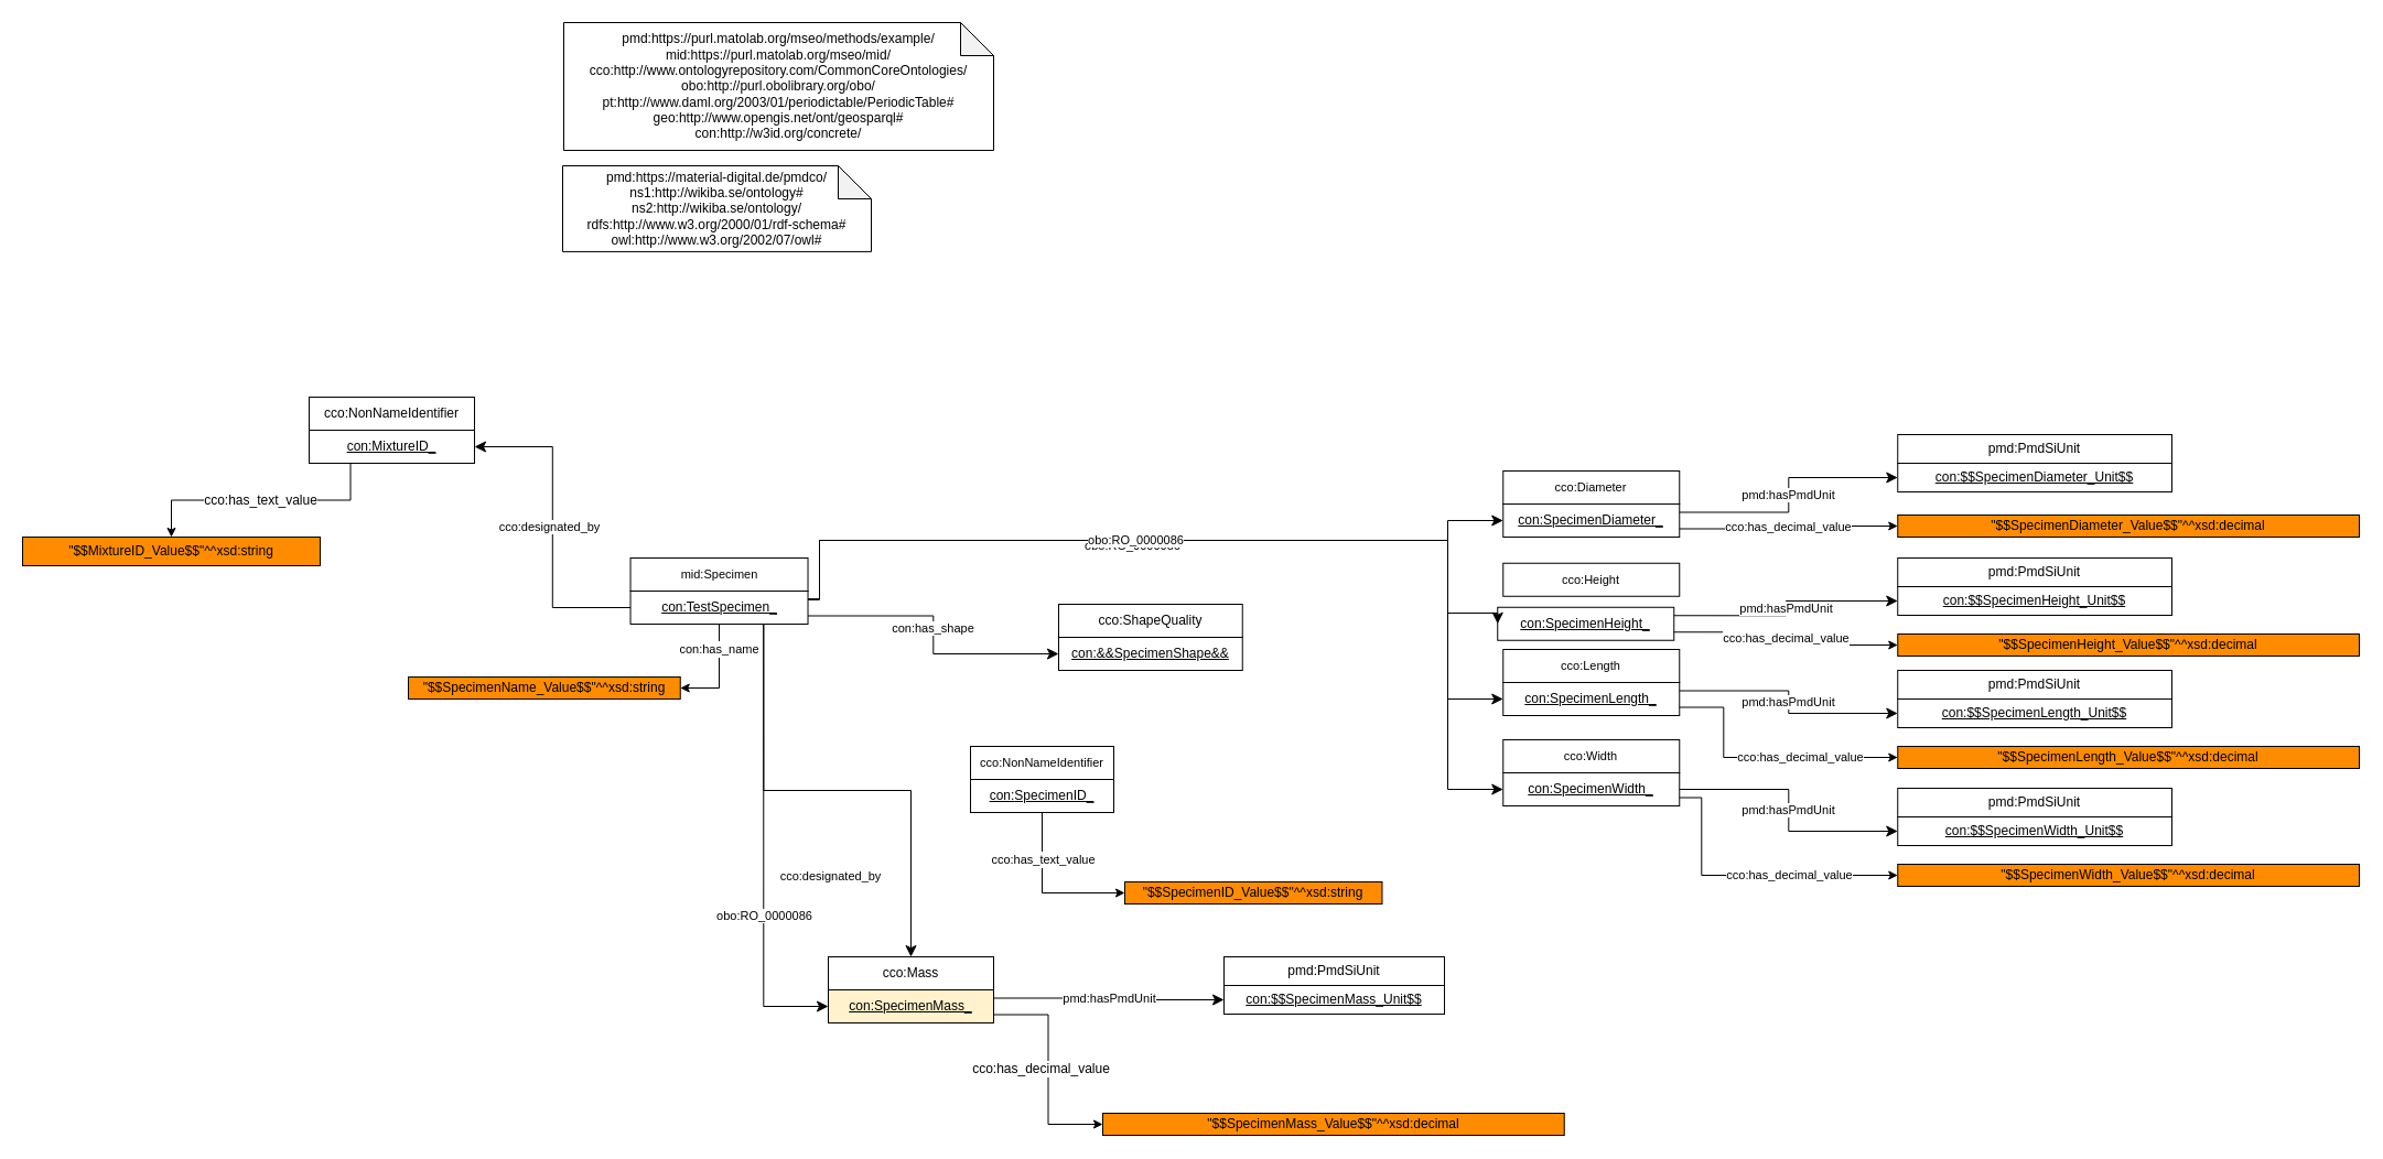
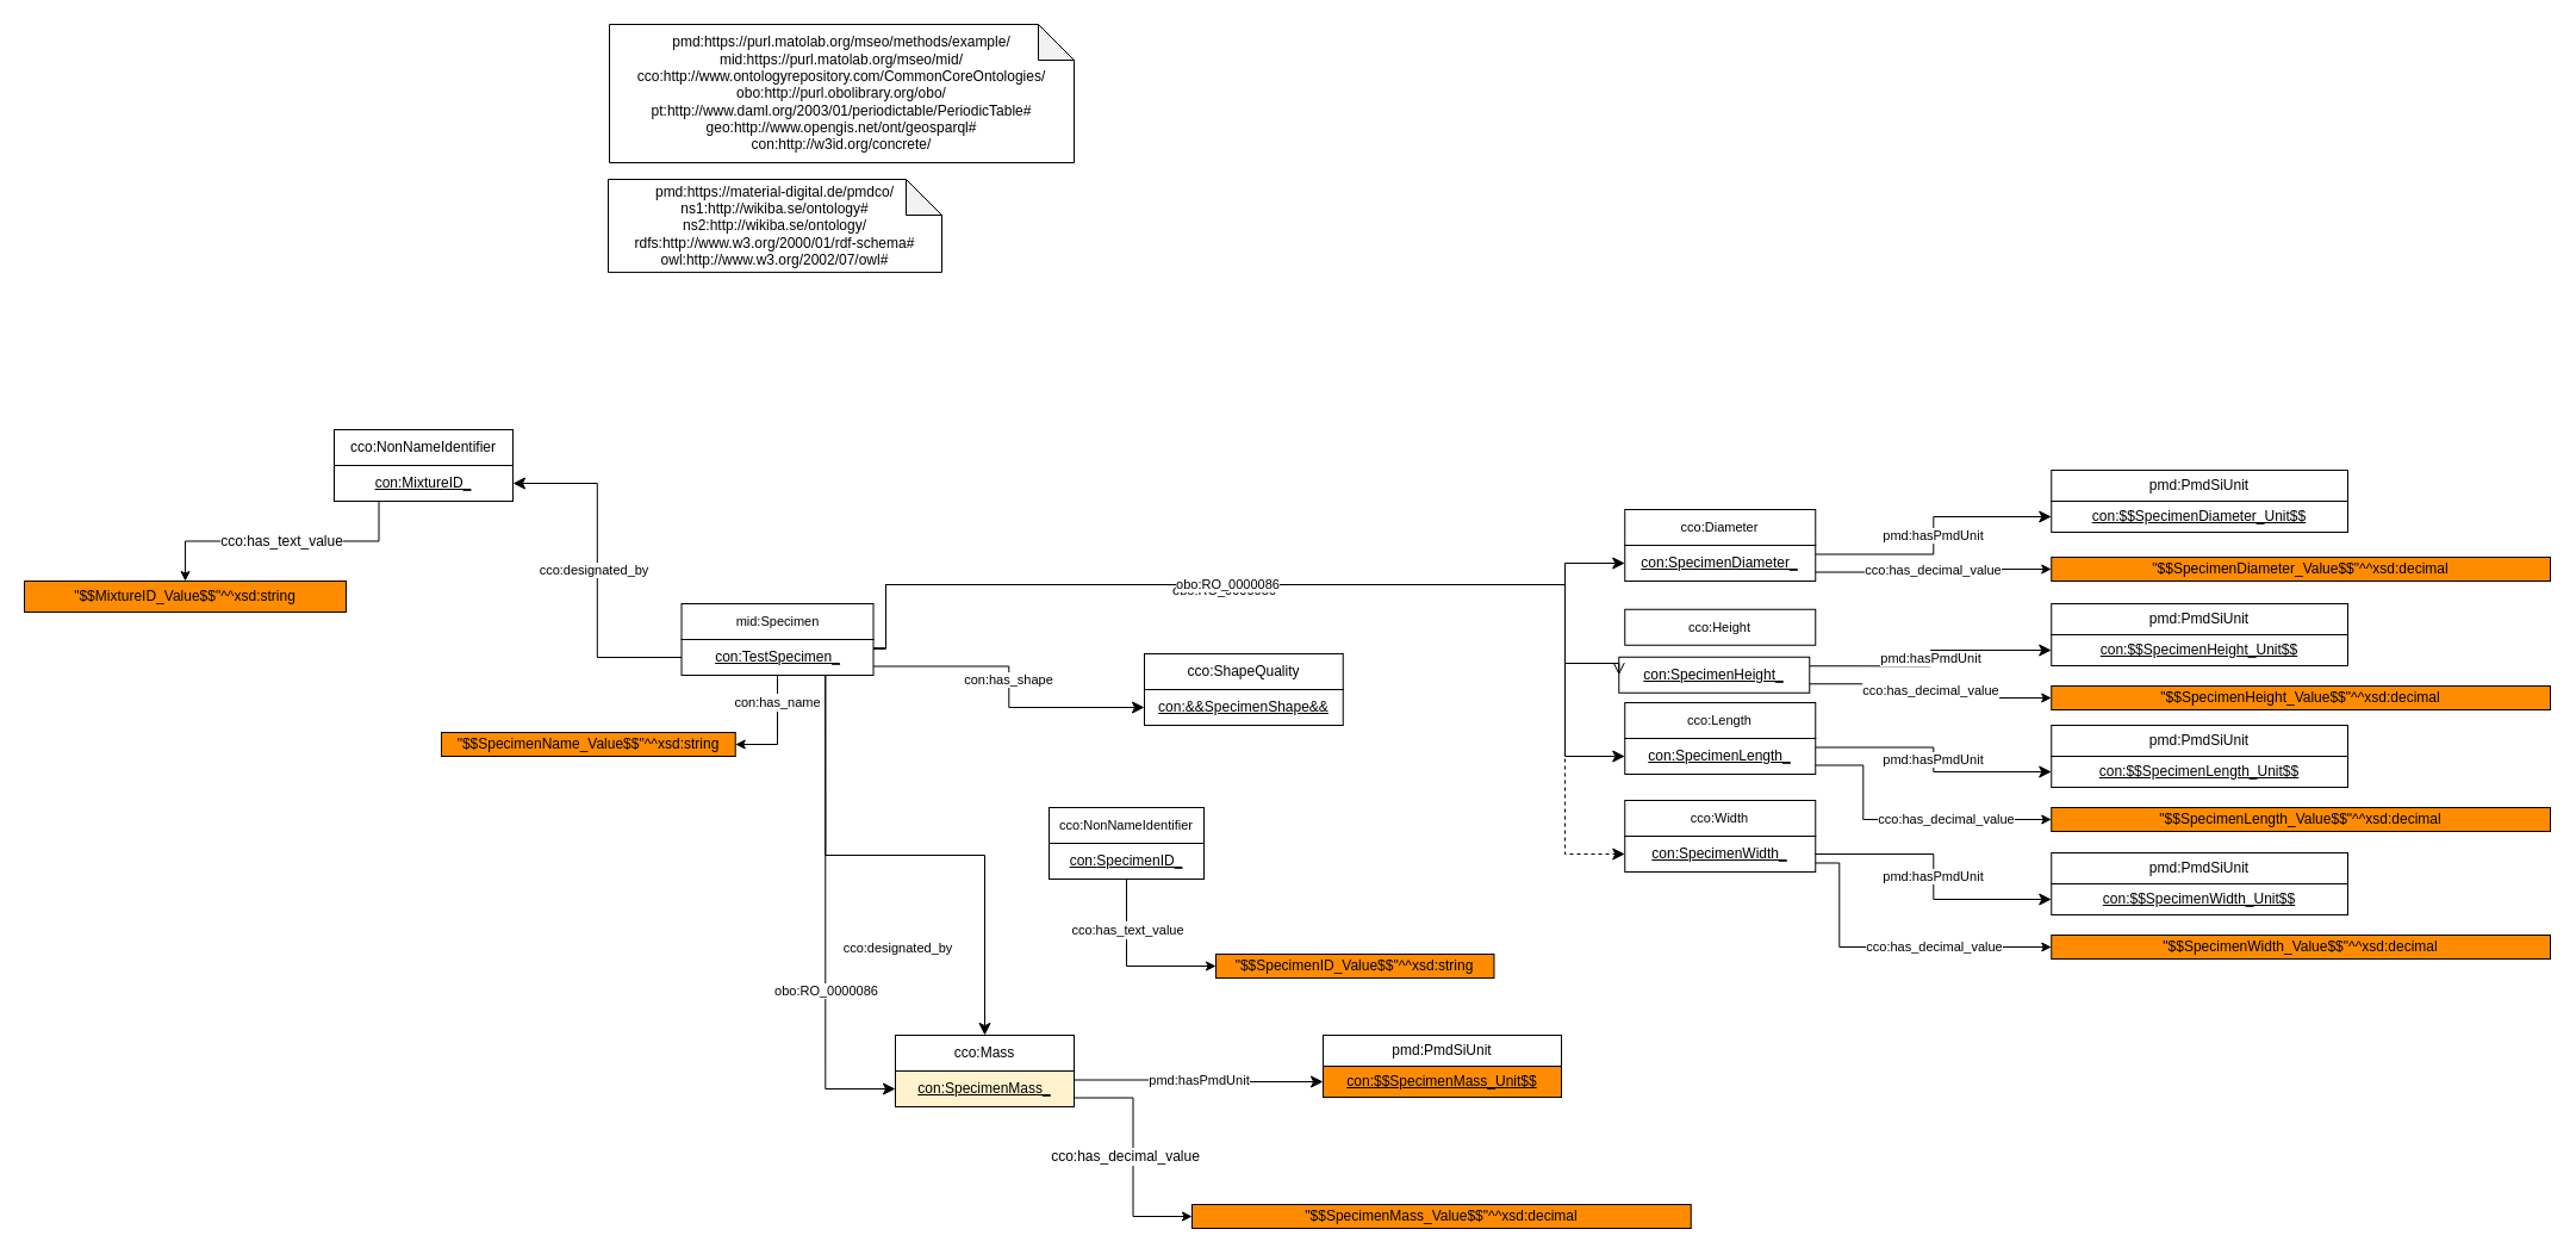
- <mxCell id="40" value="obo:RO_0000086" style="endArrow=classic;html=1;exitX=1;exitY=0.25;exitDx=0;exitDy=0;entryX=0;entryY=0.5;entryDx=0;entryDy=0;endSize=8;arcSize=0;edgeStyle=orthogonalEdgeStyle;" parent="1" source="3" target="7" edge="1"><mxGeometry width="90" height="26" as="geometry"><mxPoint x="742.52" y="553.5" as="sourcePoint" /><mxPoint x="1373.26" y="376.5" as="targetPoint" /><Array as="points"><mxPoint x="743" y="544" /><mxPoint x="743" y="490" /><mxPoint x="1313" y="490" /><mxPoint x="1313" y="556" /></Array><mxPoint x="-18" y="-60" as="offset" /></mxGeometry></mxCell>
+ <mxCell id="40" value="obo:RO_0000086" style="endArrow=open;html=1;exitX=1;exitY=0.25;exitDx=0;exitDy=0;entryX=0;entryY=0.5;entryDx=0;entryDy=0;endSize=8;arcSize=0;edgeStyle=orthogonalEdgeStyle;" parent="1" source="3" target="7" edge="1"><mxGeometry width="90" height="26" as="geometry"><mxPoint x="742.52" y="553.5" as="sourcePoint" /><mxPoint x="1373.26" y="376.5" as="targetPoint" /><Array as="points"><mxPoint x="743" y="544" /><mxPoint x="743" y="490" /><mxPoint x="1313" y="490" /><mxPoint x="1313" y="556" /></Array><mxPoint x="-18" y="-60" as="offset" /></mxGeometry></mxCell>
- <mxCell id="42" value="obo:RO_0000086" style="endArrow=classic;html=1;exitX=1;exitY=0.25;exitDx=0;exitDy=0;entryX=0;entryY=0.5;entryDx=0;entryDy=0;endSize=8;arcSize=0;edgeStyle=orthogonalEdgeStyle;" parent="1" source="3" target="11" edge="1"><mxGeometry width="90" height="26" as="geometry"><mxPoint x="742.52" y="553.5" as="sourcePoint" /><mxPoint x="1373.26" y="516.5" as="targetPoint" /><Array as="points"><mxPoint x="743" y="544" /><mxPoint x="743" y="490" /><mxPoint x="1313" y="490" /><mxPoint x="1313" y="716" /></Array><mxPoint x="-18" y="-140" as="offset" /></mxGeometry></mxCell>
+ <mxCell id="42" value="obo:RO_0000086" style="endArrow=classic;html=1;exitX=1;exitY=0.25;exitDx=0;exitDy=0;entryX=0;entryY=0.5;entryDx=0;entryDy=0;endSize=8;arcSize=0;edgeStyle=orthogonalEdgeStyle;dashed=1;" parent="1" source="3" target="11" edge="1"><mxGeometry width="90" height="26" as="geometry"><mxPoint x="742.52" y="553.5" as="sourcePoint" /><mxPoint x="1373.26" y="516.5" as="targetPoint" /><Array as="points"><mxPoint x="743" y="544" /><mxPoint x="743" y="490" /><mxPoint x="1313" y="490" /><mxPoint x="1313" y="716" /></Array><mxPoint x="-18" y="-140" as="offset" /></mxGeometry></mxCell>
- <mxCell id="59" value="&lt;u&gt;con:$$SpecimenMass_Unit$$&lt;/u&gt;" style="rounded=0;whiteSpace=wrap;html=1;fillColor=#FFFFFF;" vertex="1" parent="1"><mxGeometry x="1110" y="894" width="200" height="26" as="geometry" /></mxCell>
+ <mxCell id="59" value="&lt;u&gt;con:$$SpecimenMass_Unit$$&lt;/u&gt;" style="rounded=0;whiteSpace=wrap;html=1;fillColor=#ff8c00;" vertex="1" parent="1"><mxGeometry x="1110" y="894" width="200" height="26" as="geometry" /></mxCell>
